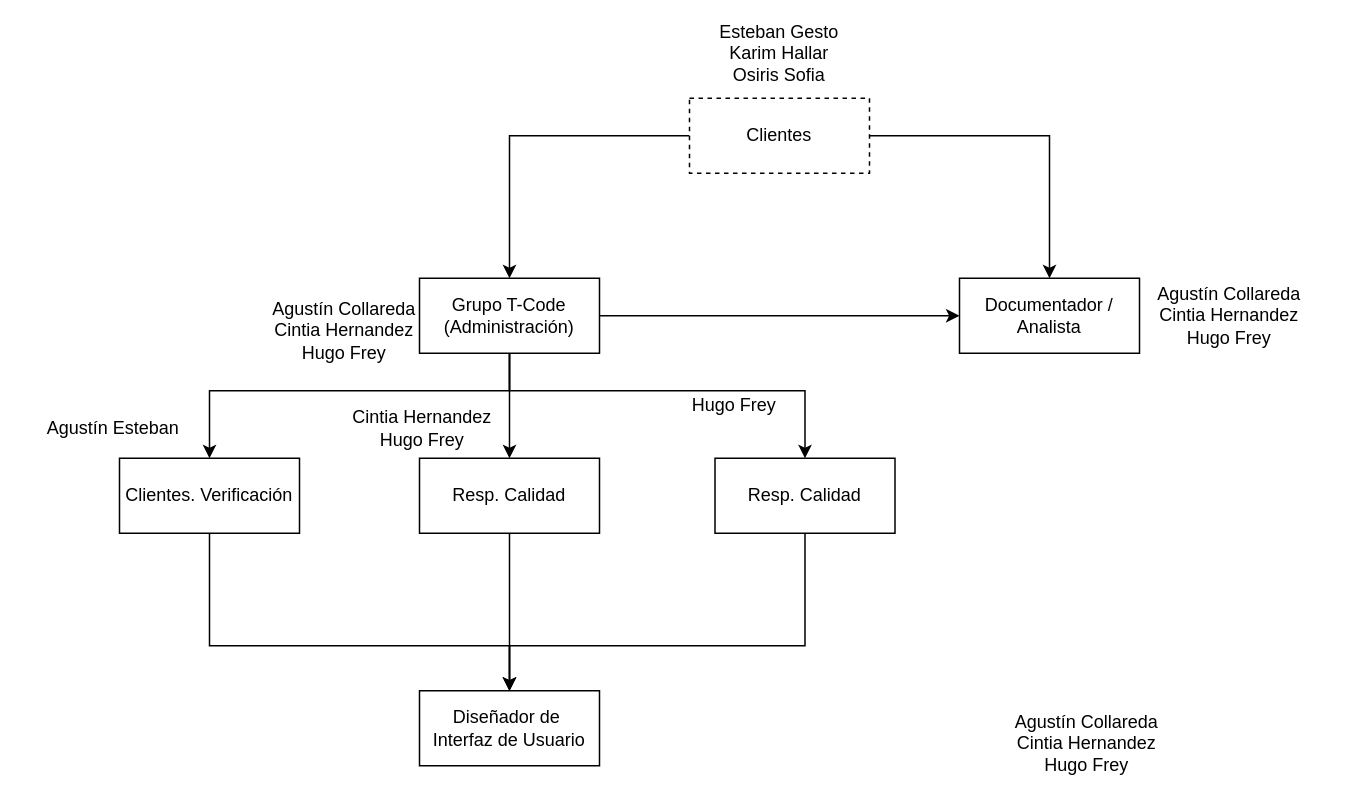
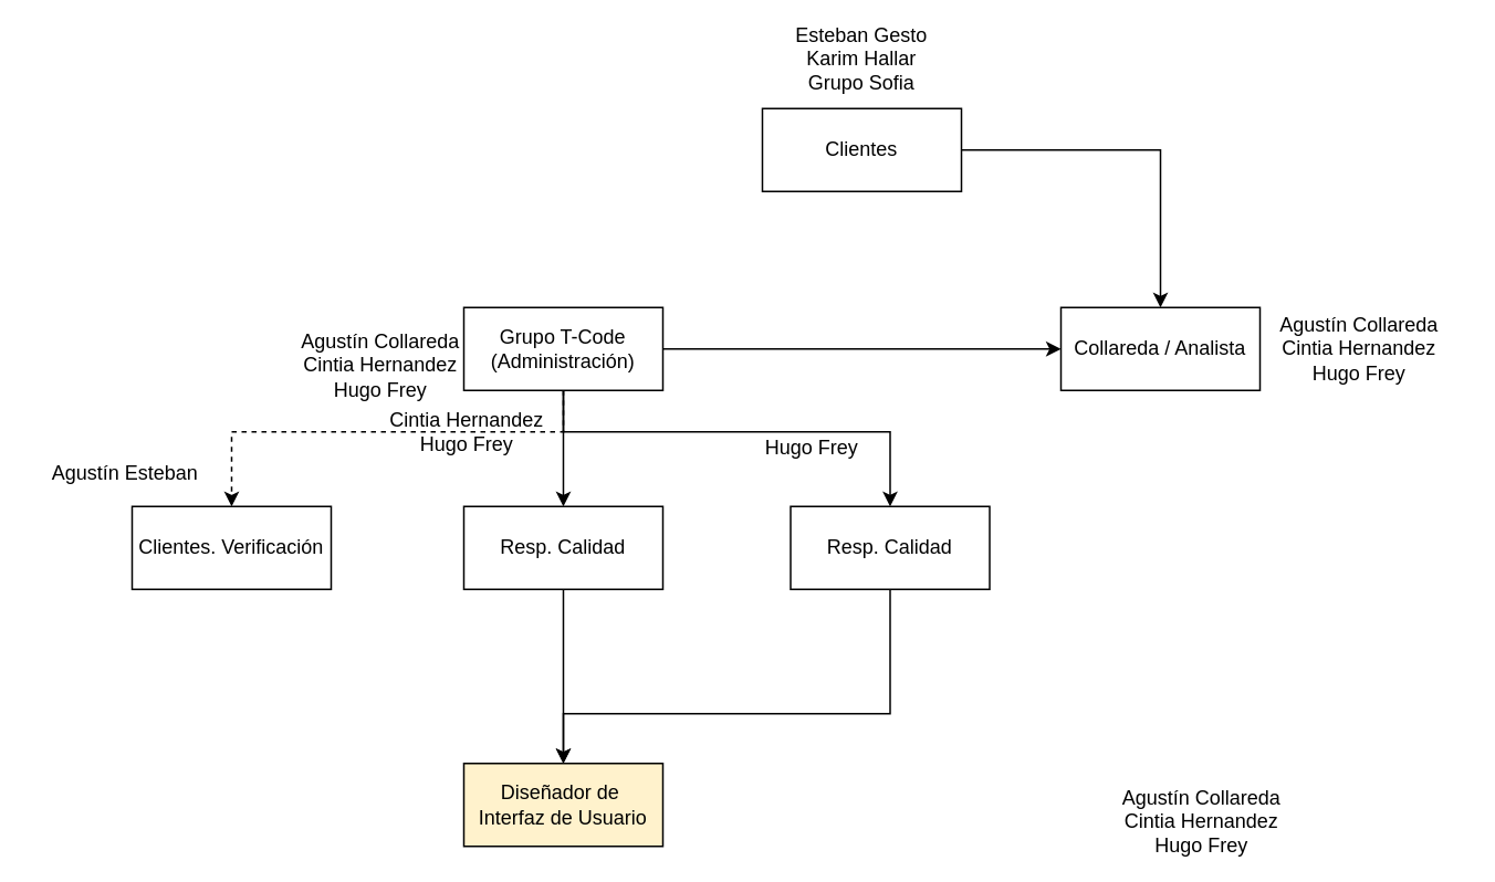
- <mxCell id="5" value="&lt;div&gt;Esteban Gesto&lt;/div&gt;&lt;div&gt;Karim Hallar&lt;br&gt;&lt;/div&gt;Osiris Sofia" style="text;html=1;align=center;verticalAlign=middle;whiteSpace=wrap;rounded=0;" vertex="1" parent="1"><mxGeometry x="454" y="20" width="130" height="30" as="geometry" /></mxCell>
+ <mxCell id="5" value="&lt;div&gt;Esteban Gesto&lt;/div&gt;&lt;div&gt;Karim Hallar&lt;br&gt;&lt;/div&gt;Grupo Sofia" style="text;html=1;align=center;verticalAlign=middle;whiteSpace=wrap;rounded=0;" vertex="1" parent="1"><mxGeometry x="454" y="20" width="130" height="30" as="geometry" /></mxCell>
- <mxCell id="2" value="" style="edgeStyle=orthogonalEdgeStyle;rounded=0;orthogonalLoop=1;jettySize=auto;html=1;" edge="1" parent="1" source="4" target="10"><mxGeometry relative="1" as="geometry" /></mxCell>
- <mxCell id="4" value="Clientes" style="rounded=0;whiteSpace=wrap;html=1;dashed=1;" vertex="1" parent="1"><mxGeometry x="459" y="65" width="120" height="50" as="geometry" /></mxCell>
+ <mxCell id="4" value="Clientes" style="rounded=0;whiteSpace=wrap;html=1;" vertex="1" parent="1"><mxGeometry x="459" y="65" width="120" height="50" as="geometry" /></mxCell>
- <mxCell id="12" value="Documentador / Analista" style="rounded=0;whiteSpace=wrap;html=1;" vertex="1" parent="1"><mxGeometry x="639" y="185" width="120" height="50" as="geometry" /></mxCell>
+ <mxCell id="12" value="Collareda / Analista" style="rounded=0;whiteSpace=wrap;html=1;" vertex="1" parent="1"><mxGeometry x="639" y="185" width="120" height="50" as="geometry" /></mxCell>
- <mxCell id="7" value="" style="edgeStyle=orthogonalEdgeStyle;rounded=0;orthogonalLoop=1;jettySize=auto;html=1;" edge="1" parent="1" source="10" target="14"><mxGeometry relative="1" as="geometry"><Array as="points"><mxPoint x="339" y="260" /><mxPoint x="139" y="260" /></Array></mxGeometry></mxCell>
+ <mxCell id="7" value="" style="edgeStyle=orthogonalEdgeStyle;rounded=0;orthogonalLoop=1;jettySize=auto;html=1;dashed=1;" edge="1" parent="1" source="10" target="14"><mxGeometry relative="1" as="geometry"><Array as="points"><mxPoint x="339" y="260" /><mxPoint x="139" y="260" /></Array></mxGeometry></mxCell>
- <mxCell id="18" value="&lt;div&gt;Cintia Hernandez&lt;/div&gt;&lt;div&gt;Hugo Frey&lt;br&gt;&lt;/div&gt;" style="text;html=1;align=center;verticalAlign=middle;whiteSpace=wrap;rounded=0;" vertex="1" parent="1"><mxGeometry x="226" y="270" width="110" height="30" as="geometry" /></mxCell>
+ <mxCell id="18" value="&lt;div&gt;Cintia Hernandez&lt;/div&gt;&lt;div&gt;Hugo Frey&lt;br&gt;&lt;/div&gt;" style="text;html=1;align=center;verticalAlign=middle;whiteSpace=wrap;rounded=0;" vertex="1" parent="1"><mxGeometry x="226" y="245" width="110" height="30" as="geometry" /></mxCell>
- <mxCell id="13" style="edgeStyle=orthogonalEdgeStyle;rounded=0;orthogonalLoop=1;jettySize=auto;html=1;" edge="1" parent="1" source="14" target="22"><mxGeometry relative="1" as="geometry"><Array as="points"><mxPoint x="139" y="430" /><mxPoint x="339" y="430" /></Array></mxGeometry></mxCell>
- <mxCell id="22" value="&lt;div&gt;Diseñador de&amp;nbsp;&lt;/div&gt;&lt;div&gt;Interfaz de Usuario&lt;/div&gt;" style="rounded=0;whiteSpace=wrap;html=1;" vertex="1" parent="1"><mxGeometry x="279" y="460" width="120" height="50" as="geometry" /></mxCell>
+ <mxCell id="22" value="&lt;div&gt;Diseñador de&amp;nbsp;&lt;/div&gt;&lt;div&gt;Interfaz de Usuario&lt;/div&gt;" style="rounded=0;whiteSpace=wrap;html=1;fillColor=#fff2cc;" vertex="1" parent="1"><mxGeometry x="279" y="460" width="120" height="50" as="geometry" /></mxCell>
